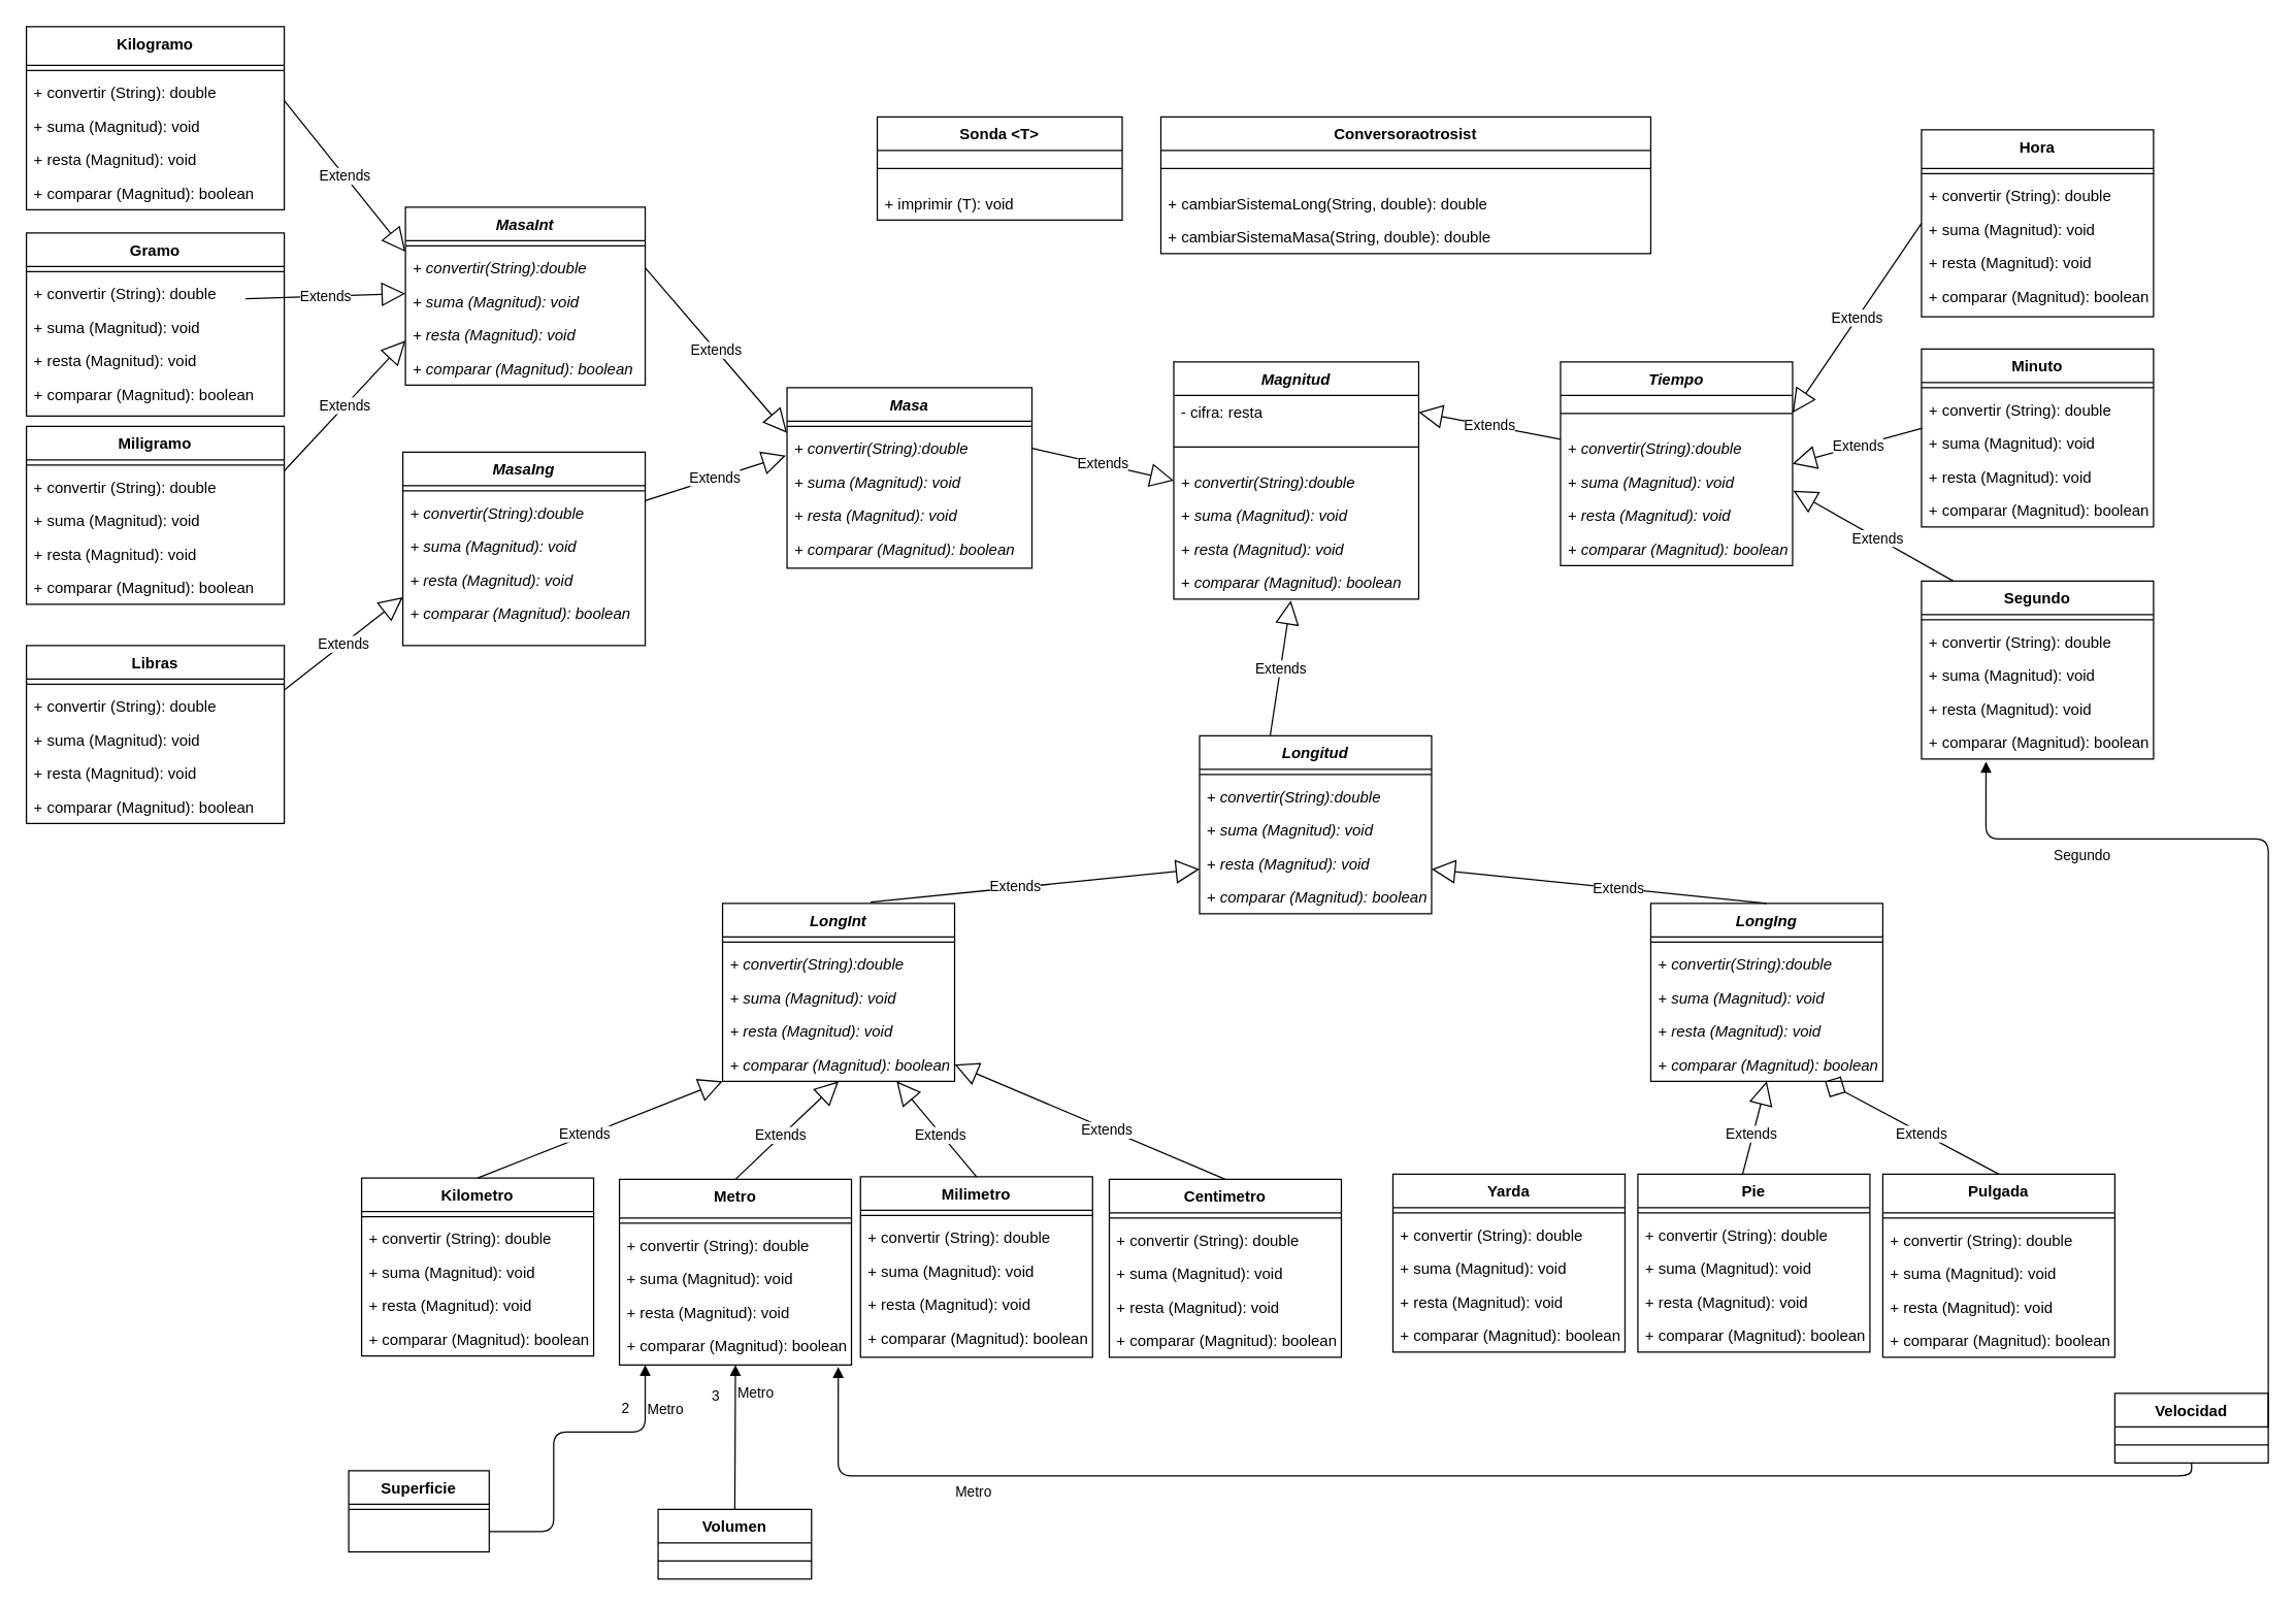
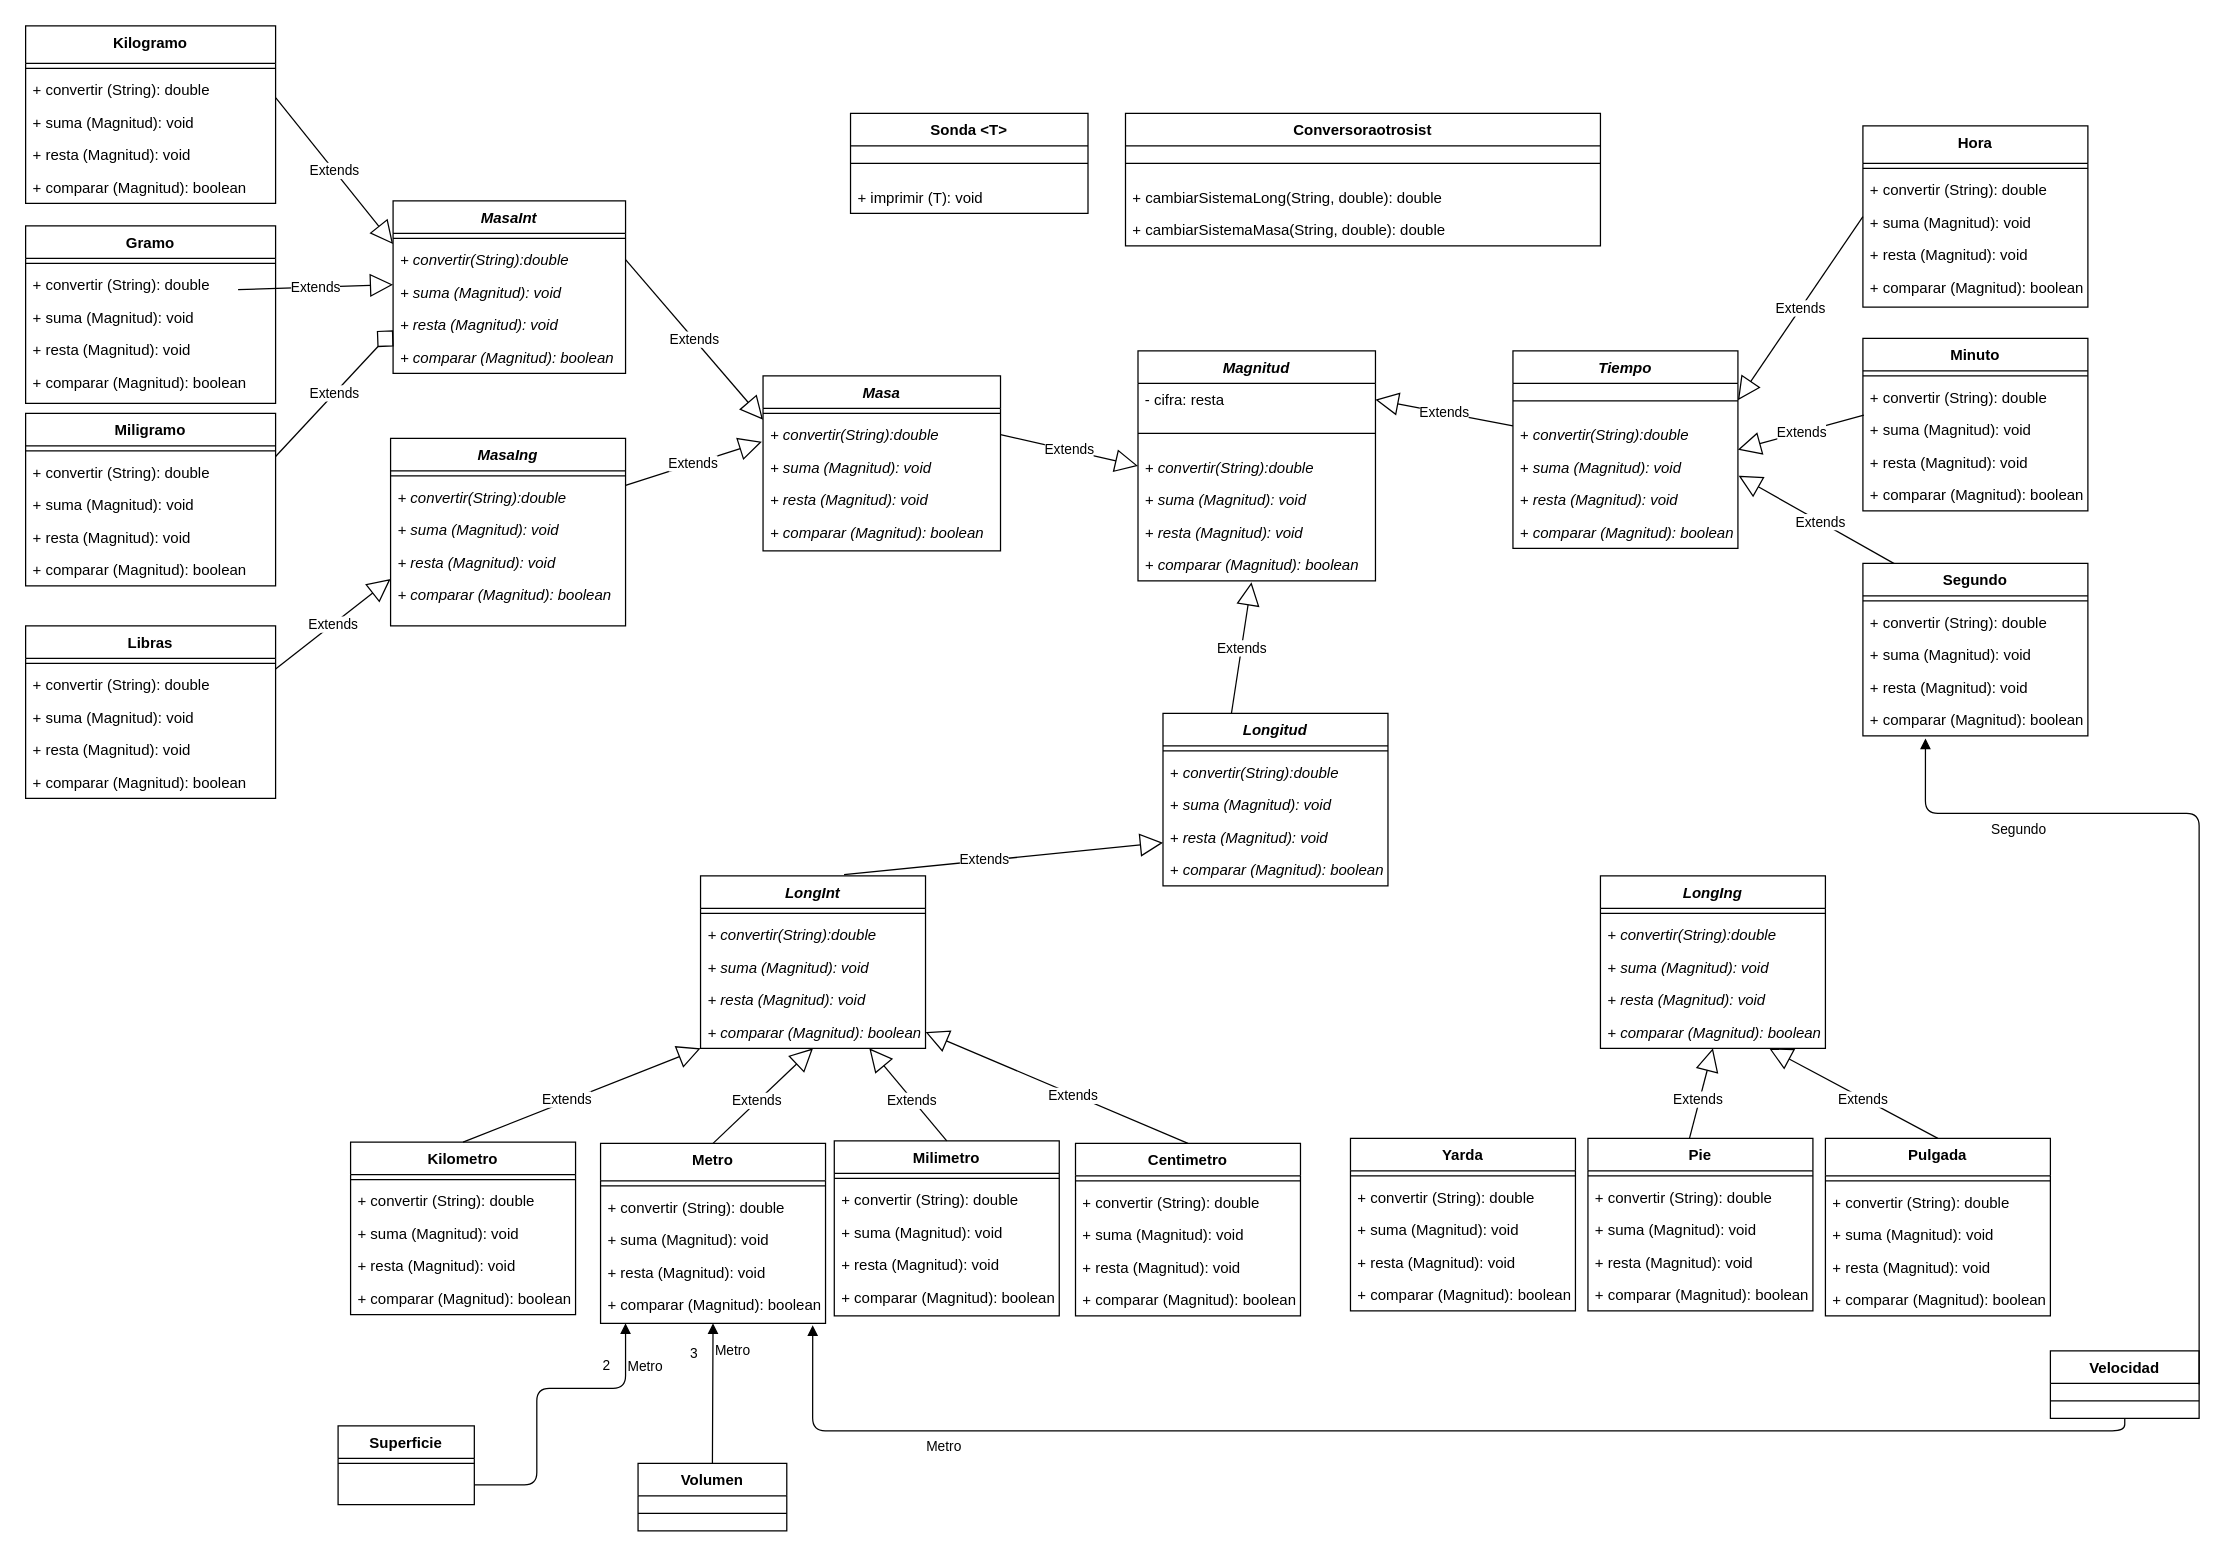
- <mxCell id="144" value="Extends" style="endArrow=block;endSize=16;endFill=0;html=1;exitX=1;exitY=0.25;exitDx=0;exitDy=0;entryX=0;entryY=0.75;entryDx=0;entryDy=0;" parent="1" source="20" target="14" edge="1"><mxGeometry width="160" relative="1" as="geometry"><mxPoint x="281" y="297" as="sourcePoint" /><mxPoint x="314" y="237" as="targetPoint" /></mxGeometry></mxCell>
+ <mxCell id="144" value="Extends" style="endArrow=diamond;endSize=16;endFill=0;html=1;exitX=1;exitY=0.25;exitDx=0;exitDy=0;entryX=0;entryY=0.75;entryDx=0;entryDy=0;" parent="1" source="20" target="14" edge="1"><mxGeometry width="160" relative="1" as="geometry"><mxPoint x="281" y="297" as="sourcePoint" /><mxPoint x="314" y="237" as="targetPoint" /></mxGeometry></mxCell>
- <mxCell id="111" value="Extends" style="endArrow=block;endSize=16;endFill=0;html=1;exitX=0.5;exitY=0;exitDx=0;exitDy=0;entryX=1;entryY=0.75;entryDx=0;entryDy=0;" parent="1" source="98" target="105" edge="1"><mxGeometry x="-0.12" y="1" width="160" relative="1" as="geometry"><mxPoint x="1170" y="664.996" as="sourcePoint" /><mxPoint x="1314.96" y="579.34" as="targetPoint" /><mxPoint as="offset" /></mxGeometry></mxCell>
- <mxCell id="79" value="Extends" style="endArrow=diamond;endSize=16;endFill=0;html=1;exitX=0.5;exitY=0;exitDx=0;exitDy=0;entryX=0.75;entryY=1;entryDx=0;entryDy=0;" parent="1" source="92" target="98" edge="1"><mxGeometry x="-0.12" y="1" width="160" relative="1" as="geometry"><mxPoint x="1230" y="746.376" as="sourcePoint" /><mxPoint x="1370" y="816" as="targetPoint" /><mxPoint as="offset" /></mxGeometry></mxCell>
+ <mxCell id="79" value="Extends" style="endArrow=block;endSize=16;endFill=0;html=1;exitX=0.5;exitY=0;exitDx=0;exitDy=0;entryX=0.75;entryY=1;entryDx=0;entryDy=0;" parent="1" source="92" target="98" edge="1"><mxGeometry x="-0.12" y="1" width="160" relative="1" as="geometry"><mxPoint x="1230" y="746.376" as="sourcePoint" /><mxPoint x="1370" y="816" as="targetPoint" /><mxPoint as="offset" /></mxGeometry></mxCell>
